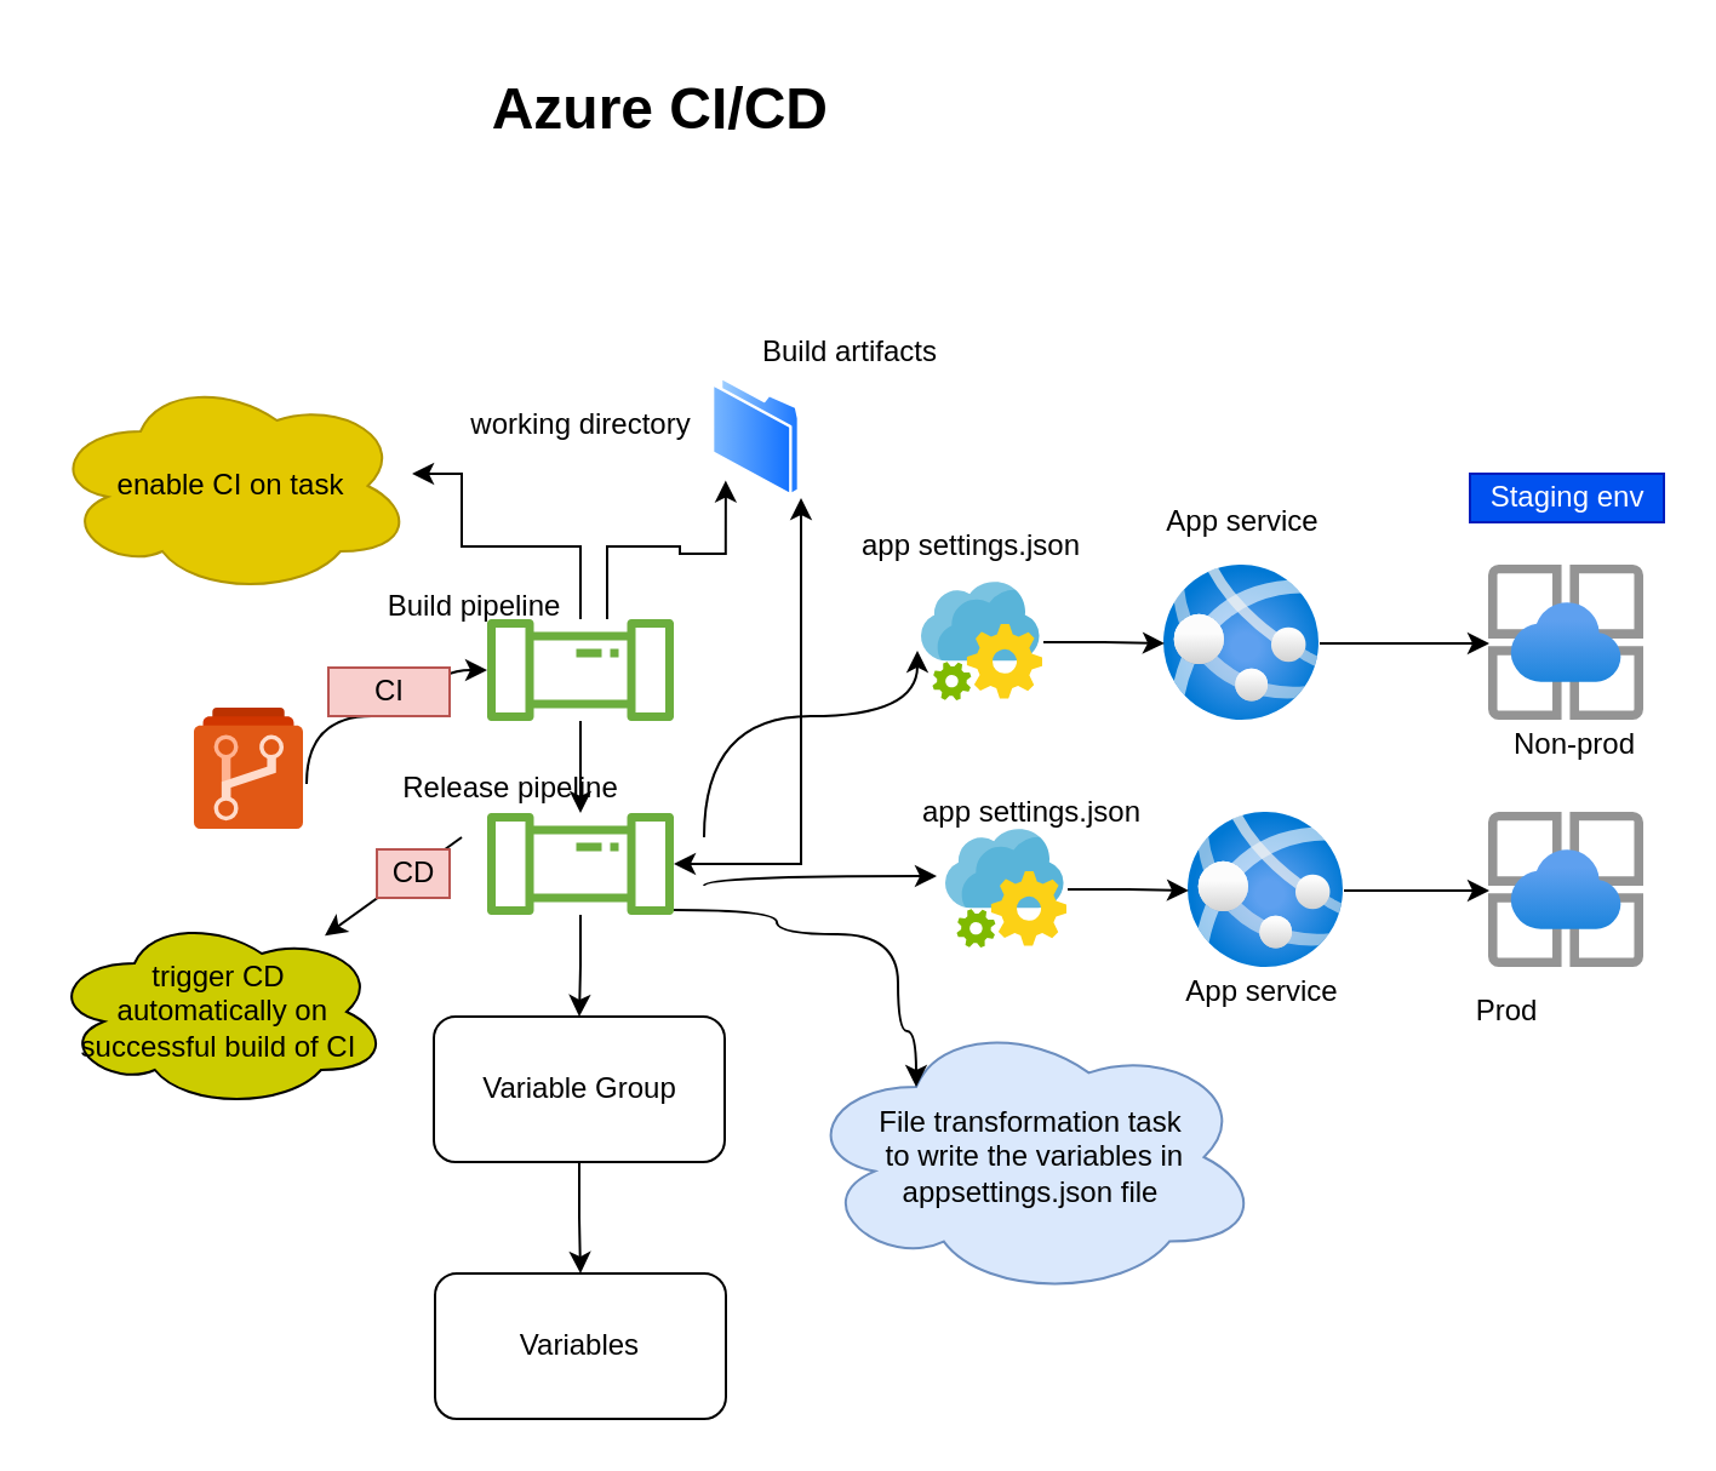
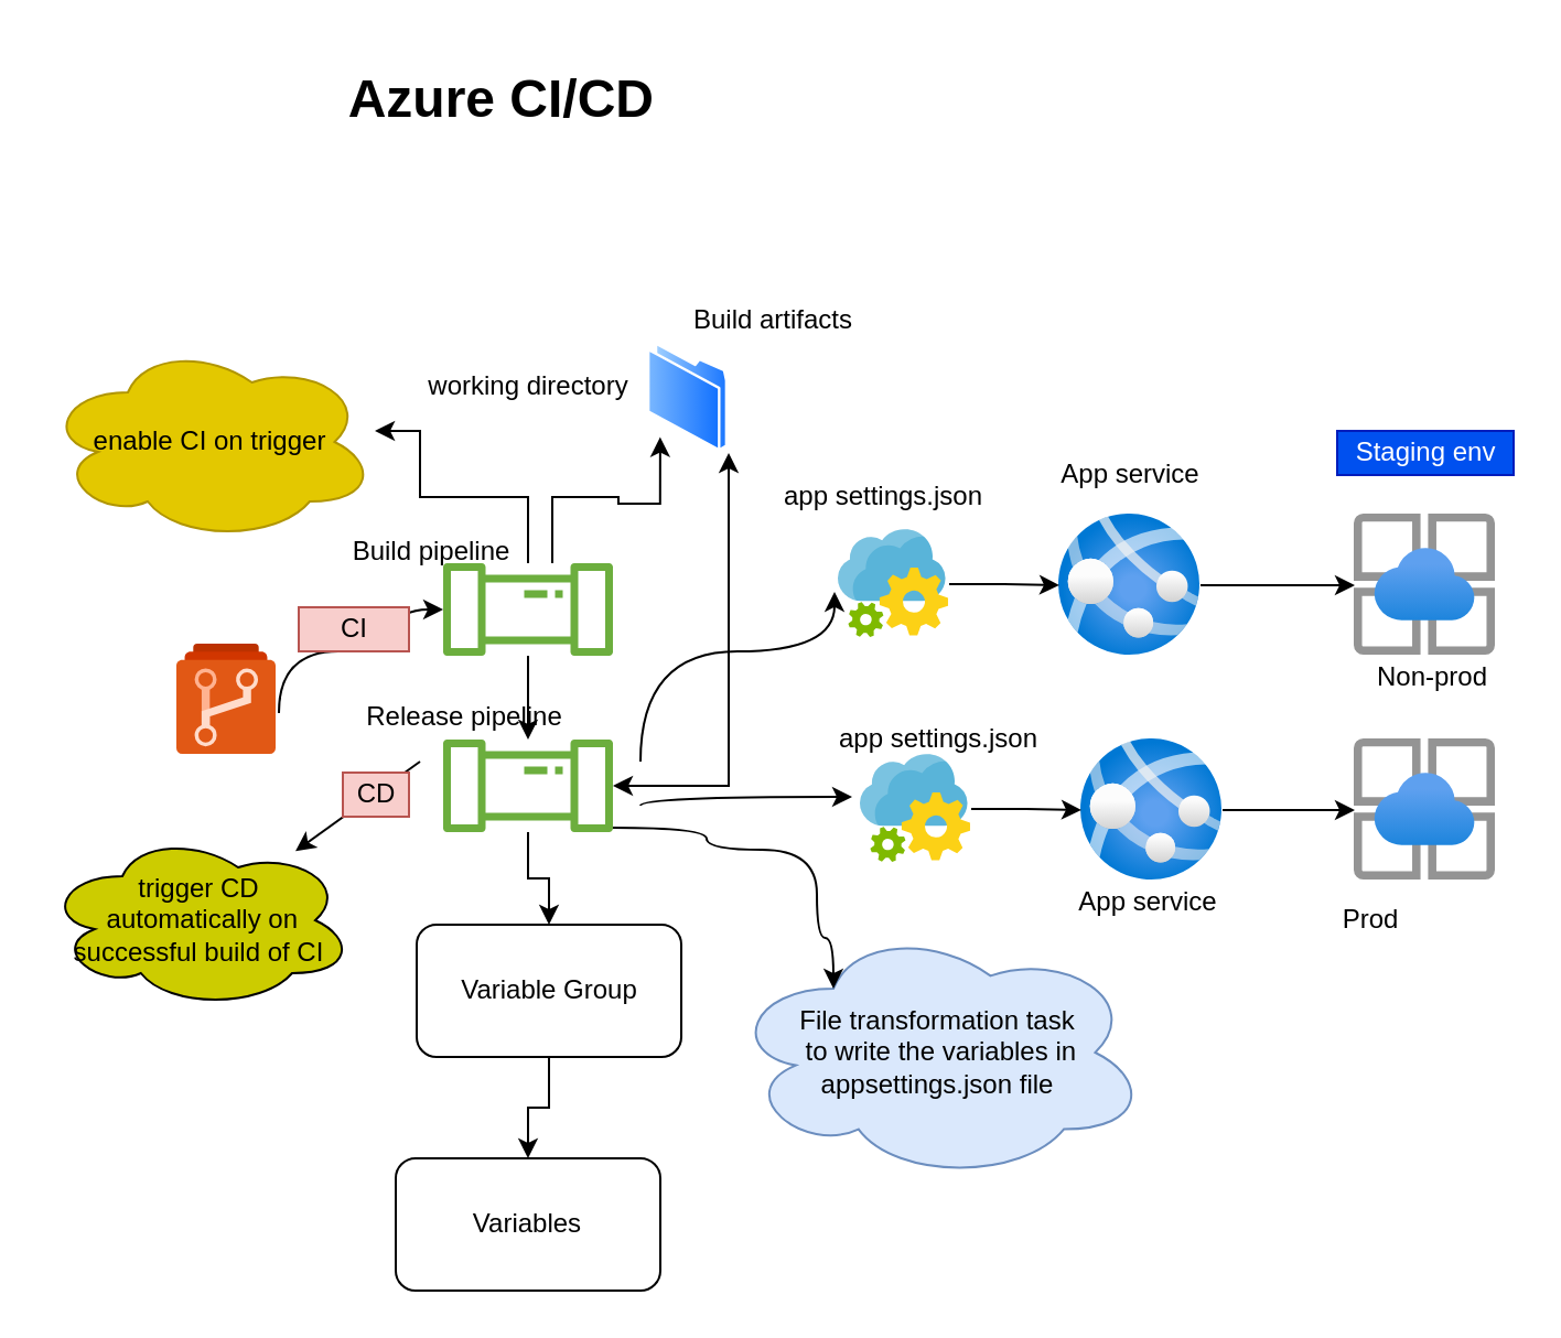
- <mxCell id="45" value="&lt;h1&gt;Azure CI/CD&amp;nbsp;&lt;/h1&gt;" style="text;html=1;align=center;verticalAlign=middle;resizable=0;points=[];autosize=1;strokeColor=none;fillColor=none;" vertex="1" parent="1"><mxGeometry x="195" y="20" width="160" height="50" as="geometry" /></mxCell>
+ <mxCell id="45" value="&lt;h1&gt;Azure CI/CD&amp;nbsp;&lt;/h1&gt;" style="text;html=1;align=center;verticalAlign=middle;resizable=0;points=[];autosize=1;strokeColor=none;fillColor=none;" vertex="1" parent="1"><mxGeometry x="150" y="20" width="160" height="50" as="geometry" /></mxCell>
- <mxCell id="22" value="enable CI on task&lt;br&gt;" style="ellipse;shape=cloud;whiteSpace=wrap;html=1;fillColor=#e3c800;strokeColor=#B09500;fontColor=#000000;" parent="1" vertex="1"><mxGeometry x="20" y="155" width="150" height="90" as="geometry" /></mxCell>
+ <mxCell id="22" value="enable CI on trigger&lt;br&gt;" style="ellipse;shape=cloud;whiteSpace=wrap;html=1;fillColor=#e3c800;strokeColor=#B09500;fontColor=#000000;" parent="1" vertex="1"><mxGeometry x="20" y="155" width="150" height="90" as="geometry" /></mxCell>
- <mxCell id="24" value="Variable Group" style="rounded=1;whiteSpace=wrap;html=1;" parent="1" vertex="1"><mxGeometry x="178.5" y="419" width="120" height="60" as="geometry" /></mxCell>
+ <mxCell id="24" value="Variable Group" style="rounded=1;whiteSpace=wrap;html=1;" parent="1" vertex="1"><mxGeometry x="188.5" y="419" width="120" height="60" as="geometry" /></mxCell>
